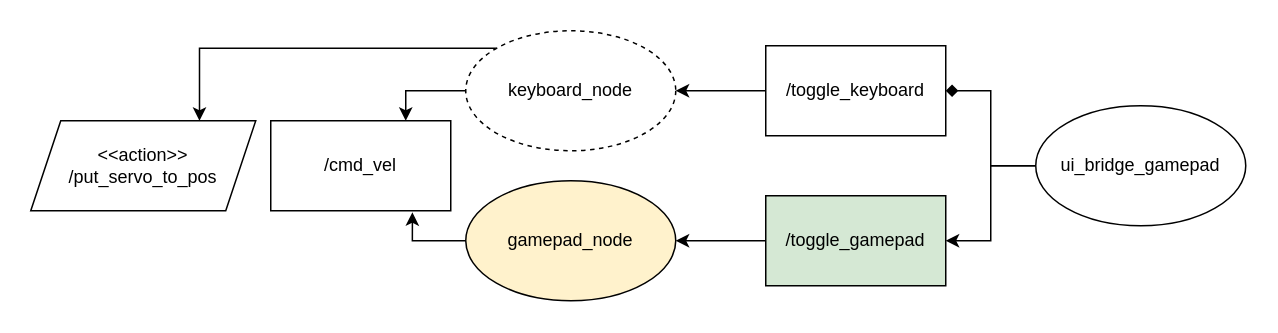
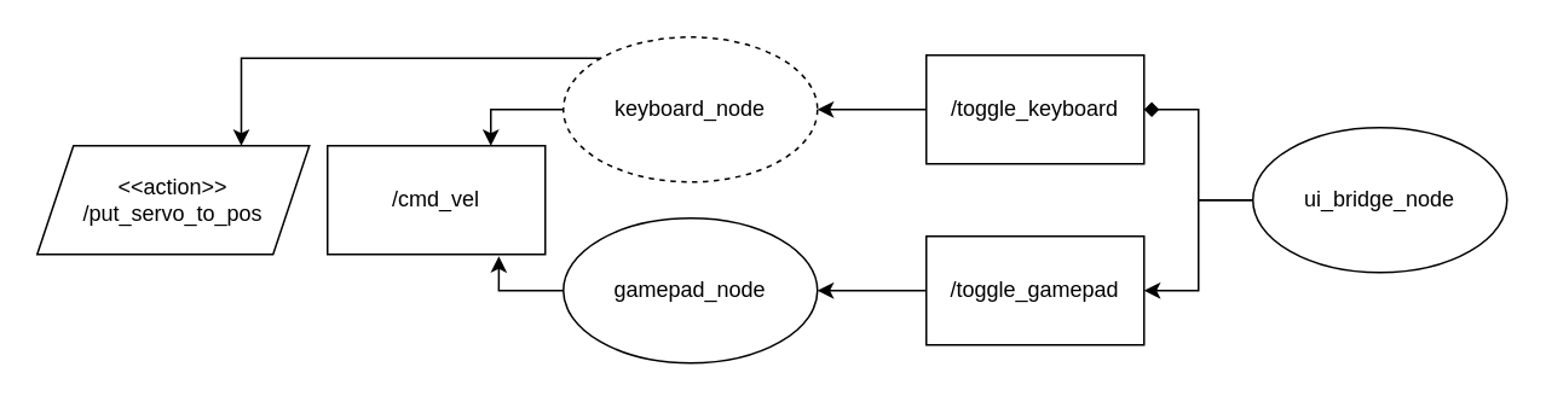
- <mxCell id="10" value="ui_bridge_gamepad" style="ellipse;whiteSpace=wrap;html=1;" vertex="1" parent="1"><mxGeometry x="690" y="70" width="140" height="80" as="geometry" /></mxCell>
+ <mxCell id="10" value="ui_bridge_node" style="ellipse;whiteSpace=wrap;html=1;" vertex="1" parent="1"><mxGeometry x="690" y="70" width="140" height="80" as="geometry" /></mxCell>
- <mxCell id="6" value="gamepad_node" style="ellipse;whiteSpace=wrap;html=1;fillColor=#fff2cc;" vertex="1" parent="1"><mxGeometry x="310" y="120" width="140" height="80" as="geometry" /></mxCell>
+ <mxCell id="6" value="gamepad_node" style="ellipse;whiteSpace=wrap;html=1;" vertex="1" parent="1"><mxGeometry x="310" y="120" width="140" height="80" as="geometry" /></mxCell>
- <mxCell id="12" value="/toggle_gamepad" style="rounded=0;whiteSpace=wrap;html=1;fillColor=#d5e8d4;" vertex="1" parent="1"><mxGeometry x="510" y="130" width="120" height="60" as="geometry" /></mxCell>
+ <mxCell id="12" value="/toggle_gamepad" style="rounded=0;whiteSpace=wrap;html=1;" vertex="1" parent="1"><mxGeometry x="510" y="130" width="120" height="60" as="geometry" /></mxCell>
